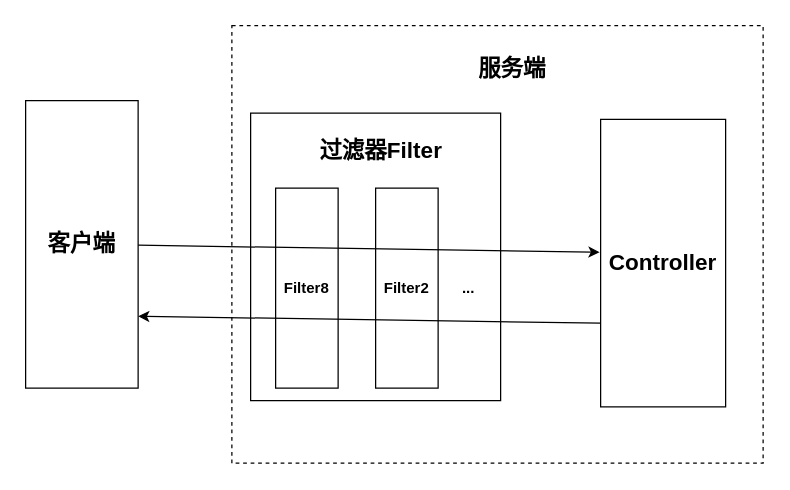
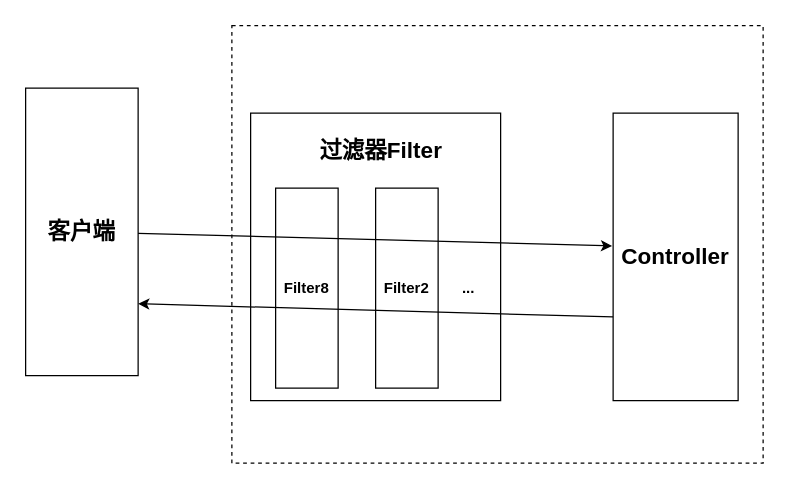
- <mxCell id="12" value="&lt;b&gt;服务端&lt;/b&gt;" style="text;html=1;resizable=0;autosize=1;align=center;verticalAlign=middle;points=[];fillColor=none;strokeColor=none;rounded=0;dashed=1;fontSize=18;" vertex="1" parent="1"><mxGeometry x="374" y="40" width="70" height="30" as="geometry" /></mxCell>
- <mxCell id="5" value="&lt;b&gt;&lt;font style=&quot;font-size: 18px&quot;&gt;客户端&lt;/font&gt;&lt;/b&gt;" style="rounded=0;whiteSpace=wrap;html=1;fillColor=none;" vertex="1" parent="1"><mxGeometry x="20" y="80" width="90" height="230" as="geometry" /></mxCell>
+ <mxCell id="5" value="&lt;b&gt;&lt;font style=&quot;font-size: 18px&quot;&gt;客户端&lt;/font&gt;&lt;/b&gt;" style="rounded=0;whiteSpace=wrap;html=1;fillColor=none;" vertex="1" parent="1"><mxGeometry x="20" y="70" width="90" height="230" as="geometry" /></mxCell>
- <mxCell id="7" value="&lt;font style=&quot;font-size: 18px&quot;&gt;&lt;b&gt;Controller&lt;/b&gt;&lt;/font&gt;" style="rounded=0;whiteSpace=wrap;html=1;fillColor=none;" vertex="1" parent="1"><mxGeometry x="480" y="95" width="100" height="230" as="geometry" /></mxCell>
+ <mxCell id="7" value="&lt;font style=&quot;font-size: 18px&quot;&gt;&lt;b&gt;Controller&lt;/b&gt;&lt;/font&gt;" style="rounded=0;whiteSpace=wrap;html=1;fillColor=none;" vertex="1" parent="1"><mxGeometry x="490" y="90" width="100" height="230" as="geometry" /></mxCell>
